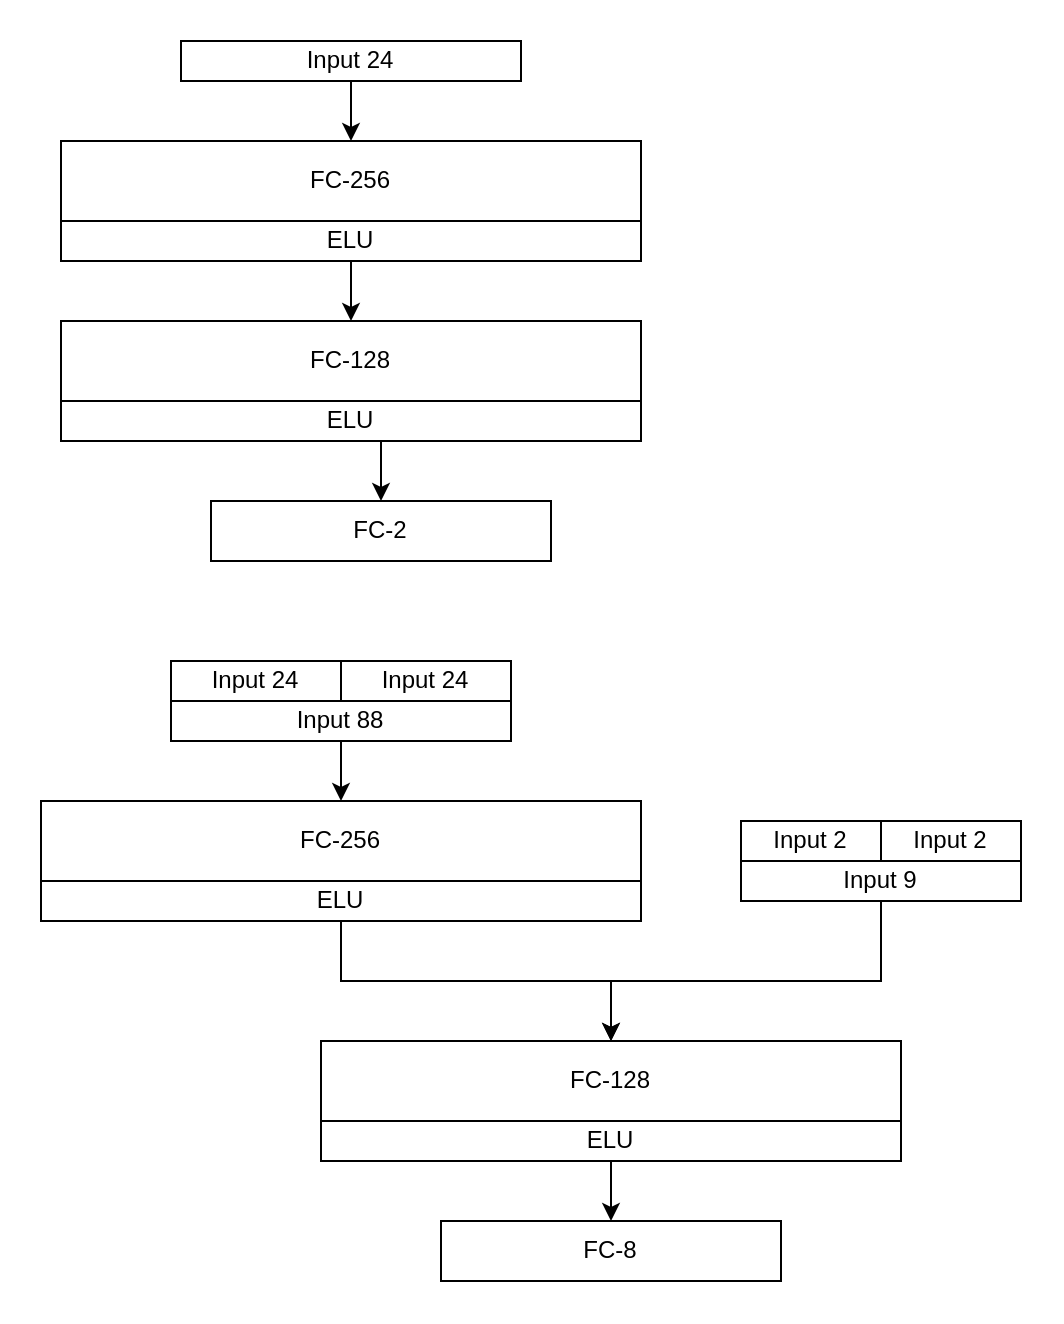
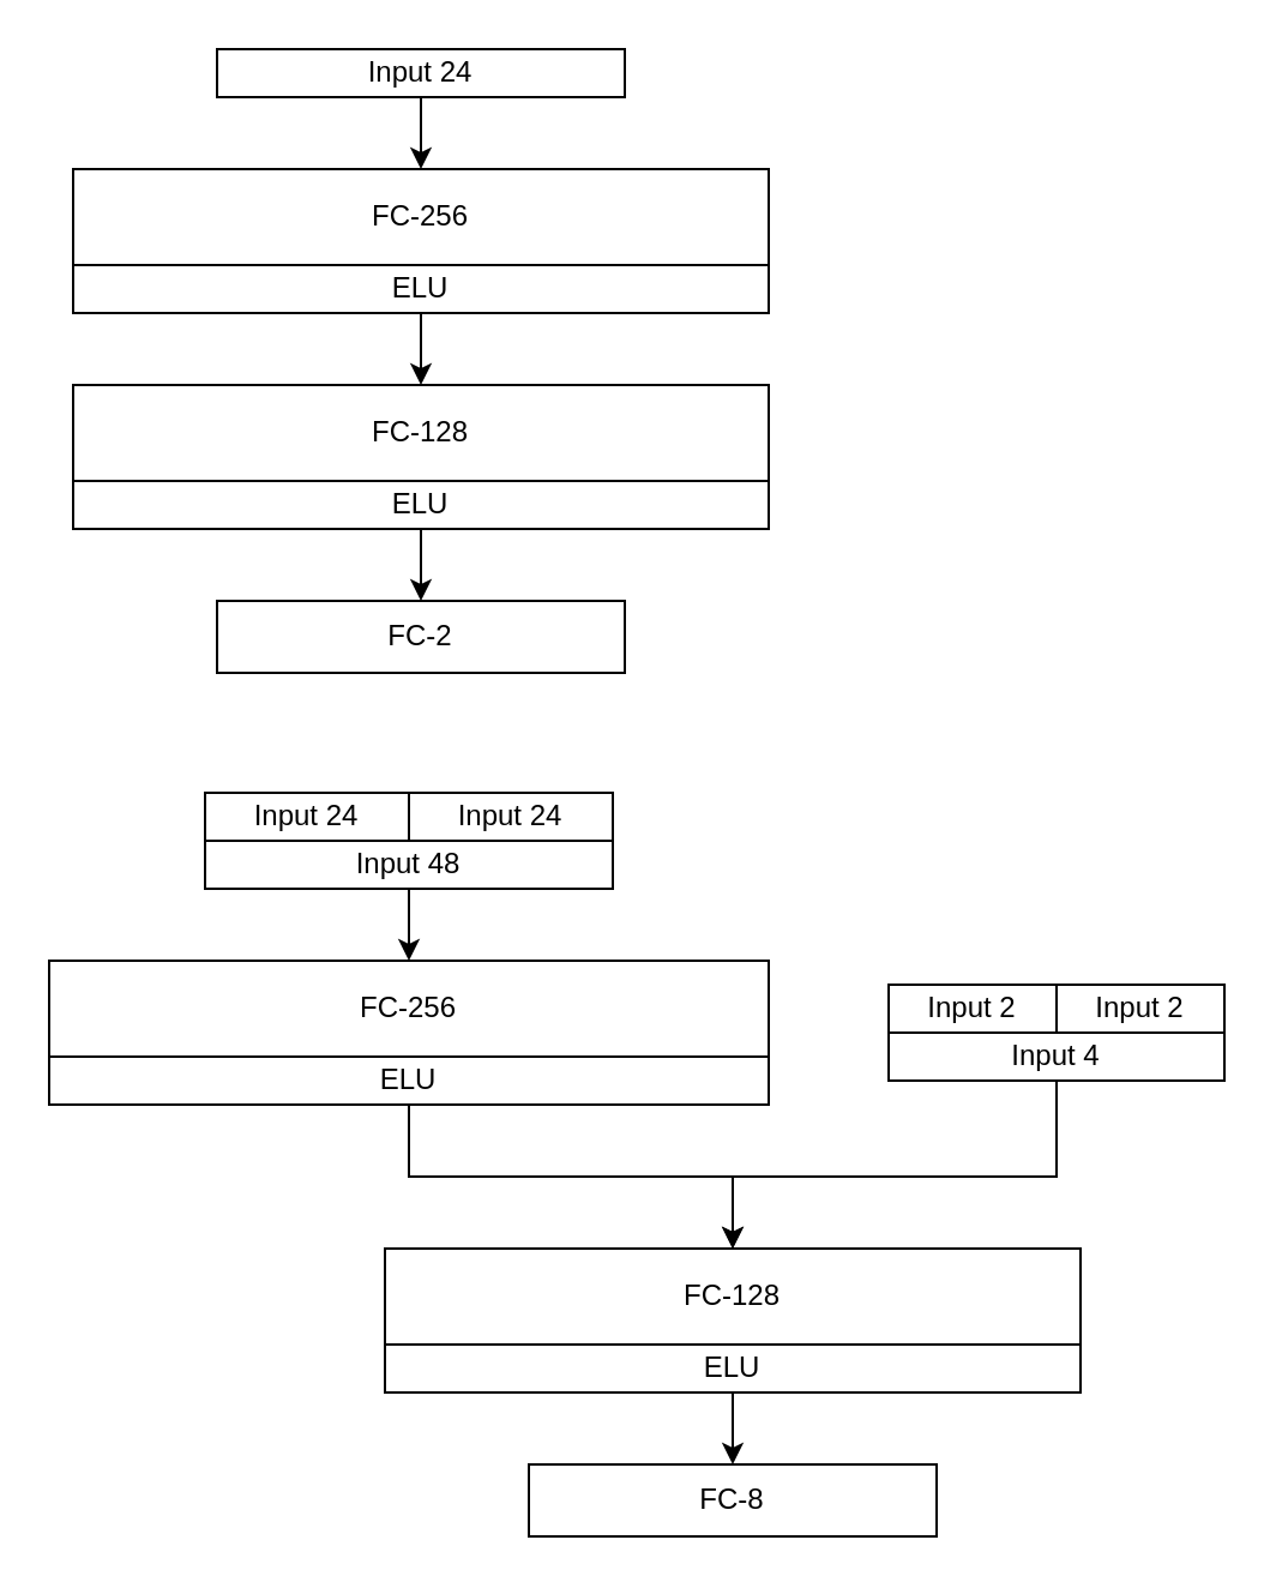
- <mxCell id="6" value="FC-2" style="rounded=0;whiteSpace=wrap;html=1;" parent="1" vertex="1"><mxGeometry x="105" y="250" width="170" height="30" as="geometry" /></mxCell>
+ <mxCell id="6" value="FC-2" style="rounded=0;whiteSpace=wrap;html=1;" parent="1" vertex="1"><mxGeometry x="90" y="250" width="170" height="30" as="geometry" /></mxCell>
- <mxCell id="16" value="Input 88" style="rounded=0;whiteSpace=wrap;html=1;" parent="1" vertex="1"><mxGeometry x="85" y="350" width="170" height="20" as="geometry" /></mxCell>
+ <mxCell id="16" value="Input 48" style="rounded=0;whiteSpace=wrap;html=1;" parent="1" vertex="1"><mxGeometry x="85" y="350" width="170" height="20" as="geometry" /></mxCell>
- <mxCell id="18" value="Input 9" style="rounded=0;whiteSpace=wrap;html=1;" parent="1" vertex="1"><mxGeometry x="370" y="430" width="140" height="20" as="geometry" /></mxCell>
+ <mxCell id="18" value="Input 4" style="rounded=0;whiteSpace=wrap;html=1;" parent="1" vertex="1"><mxGeometry x="370" y="430" width="140" height="20" as="geometry" /></mxCell>
